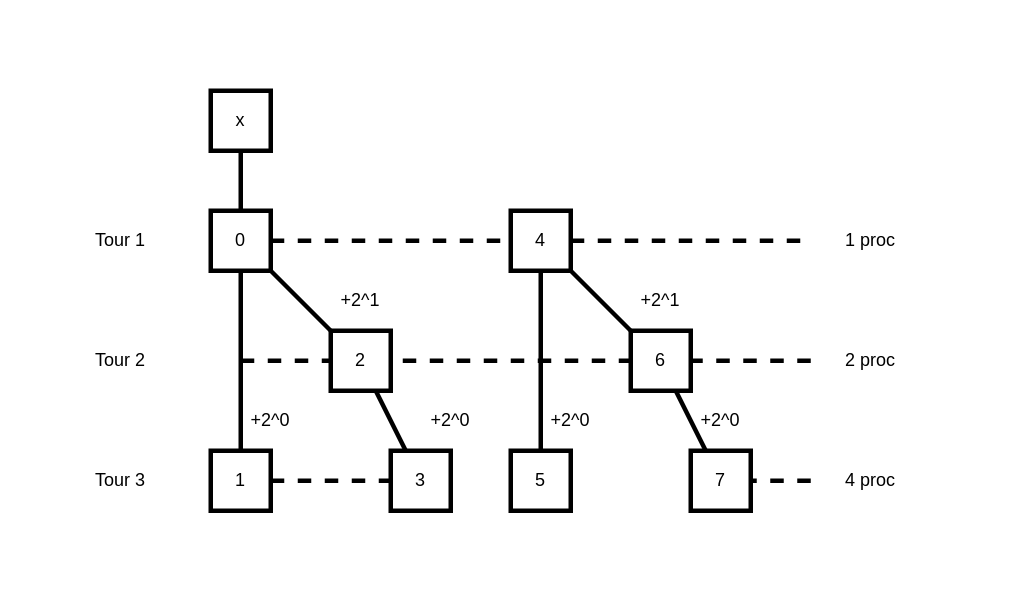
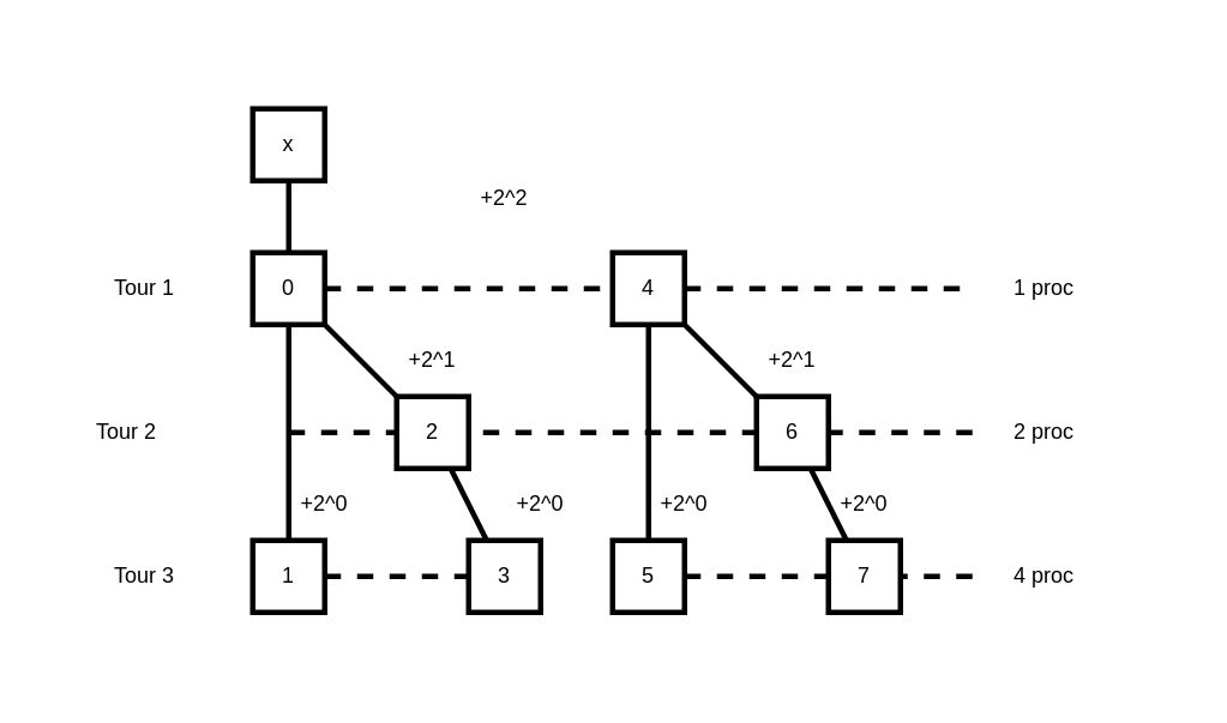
+ <mxCell id="36" value="+2^2" style="text;strokeColor=none;align=center;fillColor=none;html=1;verticalAlign=middle;whiteSpace=wrap;rounded=0;" parent="1" vertex="1"><mxGeometry x="260" y="90" width="40" height="40" as="geometry" /></mxCell>
- <mxCell id="11" value="Tour 2" style="text;strokeColor=none;align=center;fillColor=none;html=1;verticalAlign=middle;whiteSpace=wrap;rounded=0;" parent="1" vertex="1"><mxGeometry x="60" y="220" width="40" height="40" as="geometry" /></mxCell>
+ <mxCell id="11" value="Tour 2" style="text;strokeColor=none;align=center;fillColor=none;html=1;verticalAlign=middle;whiteSpace=wrap;rounded=0;" parent="1" vertex="1"><mxGeometry x="50" y="220" width="40" height="40" as="geometry" /></mxCell>
+ <mxCell id="19" value="" style="endArrow=none;dashed=1;html=1;rounded=0;strokeWidth=3;startArrow=none;" parent="1" source="33" target="20" edge="1"><mxGeometry width="50" height="50" relative="1" as="geometry"><mxPoint x="160" y="320" as="sourcePoint" /><mxPoint x="500" y="320" as="targetPoint" /></mxGeometry></mxCell>
